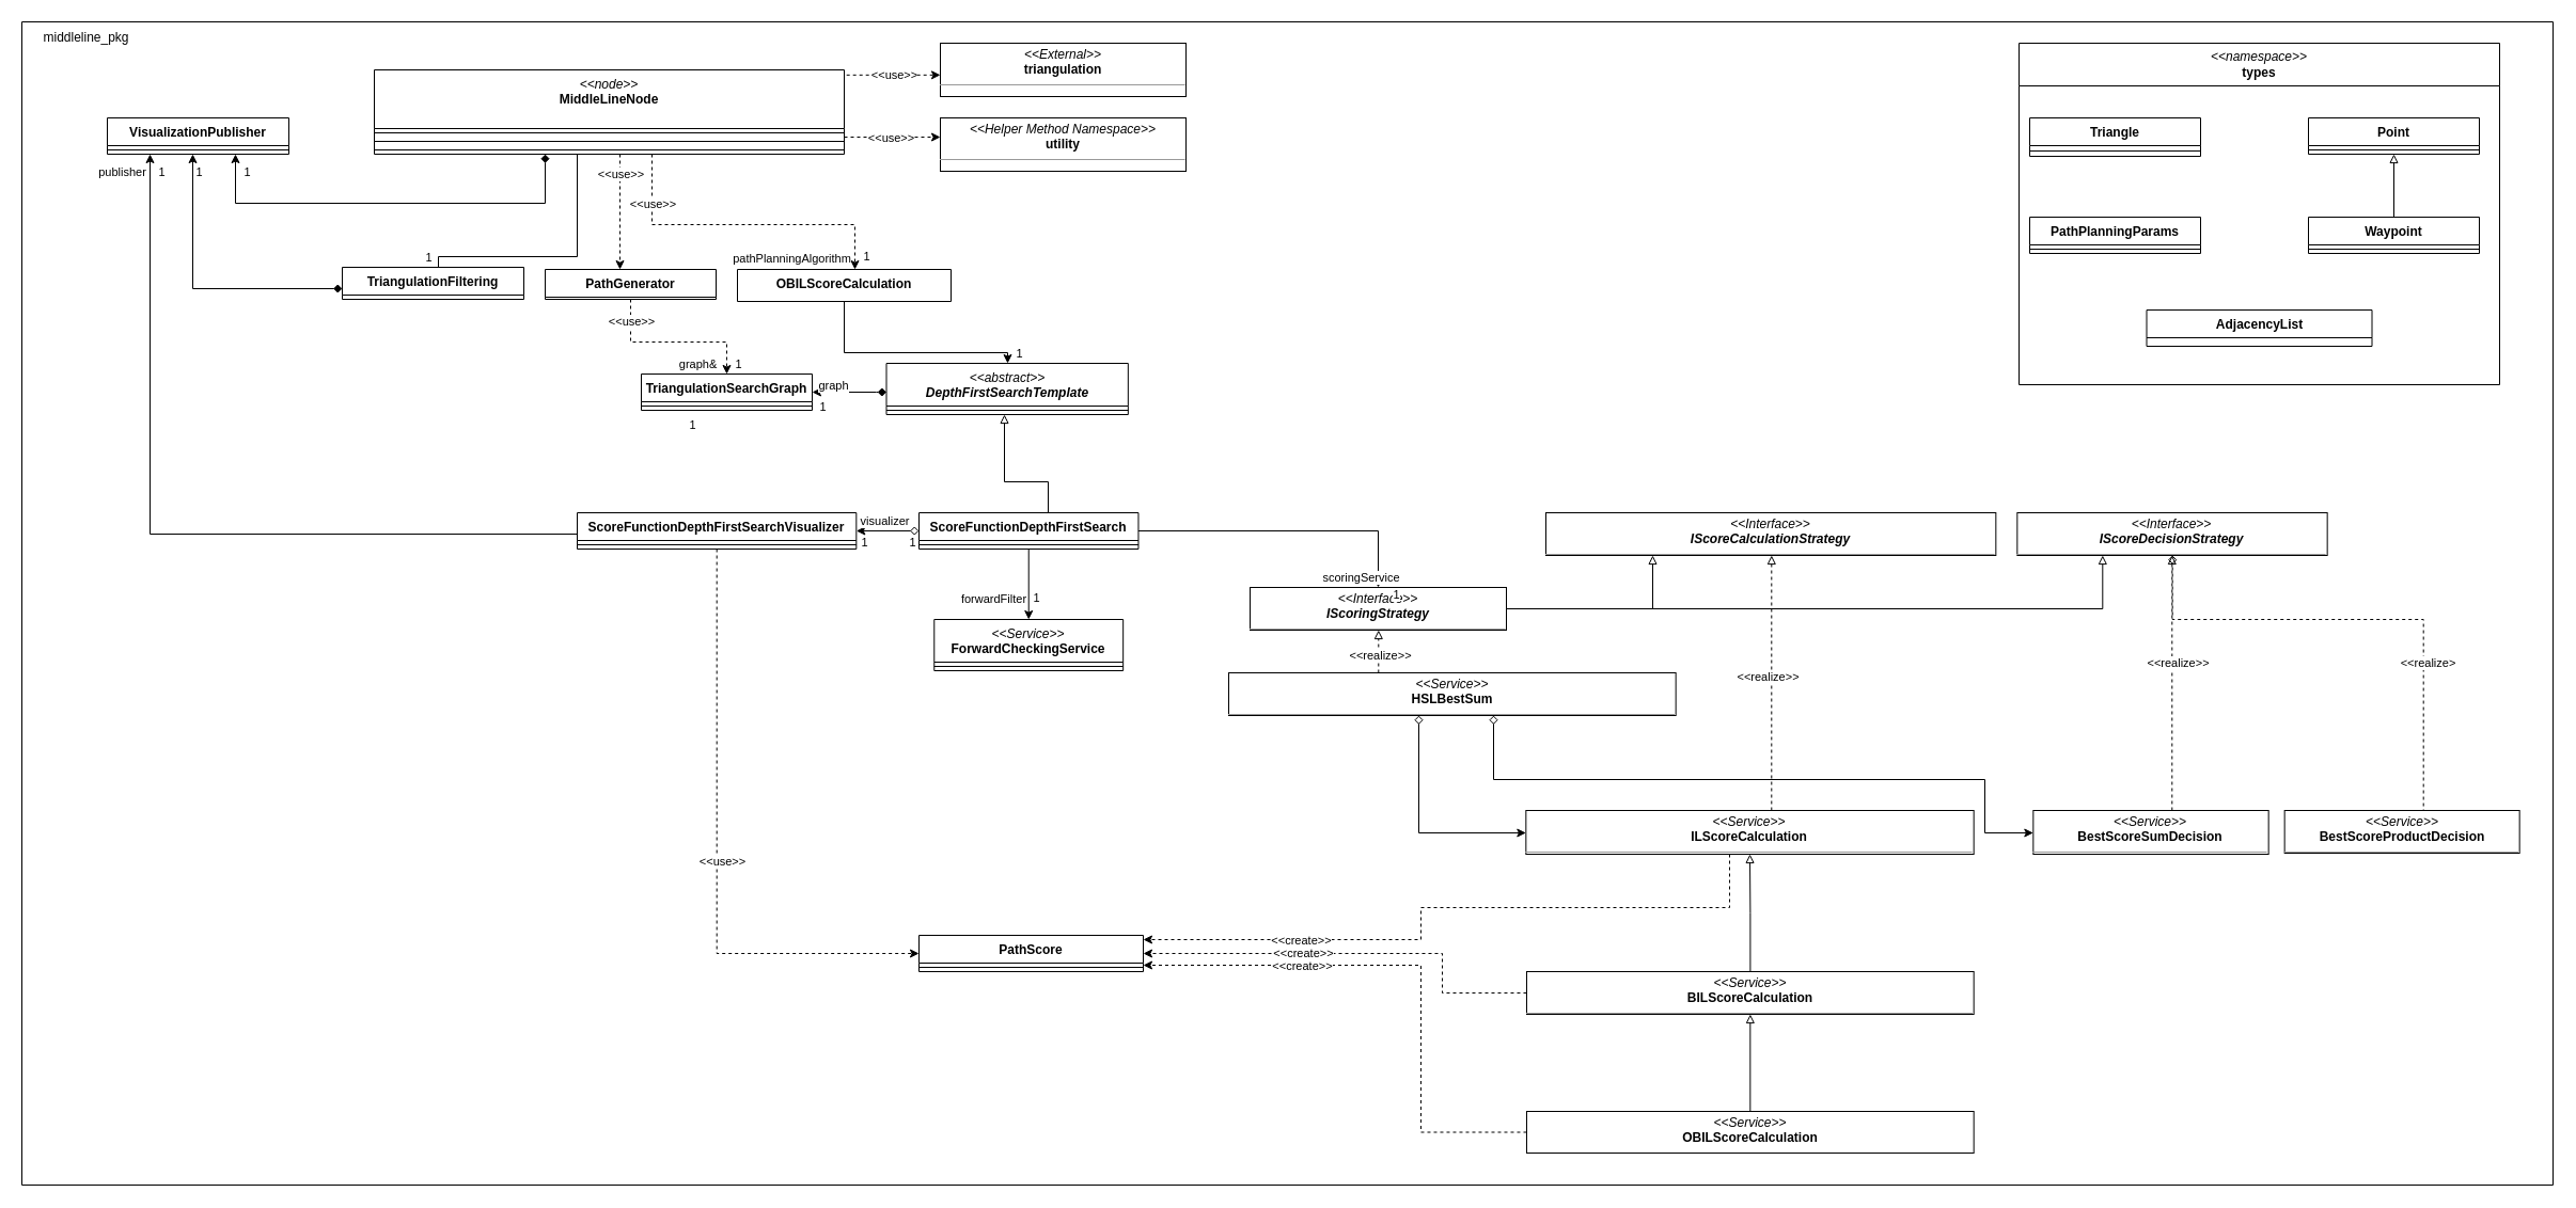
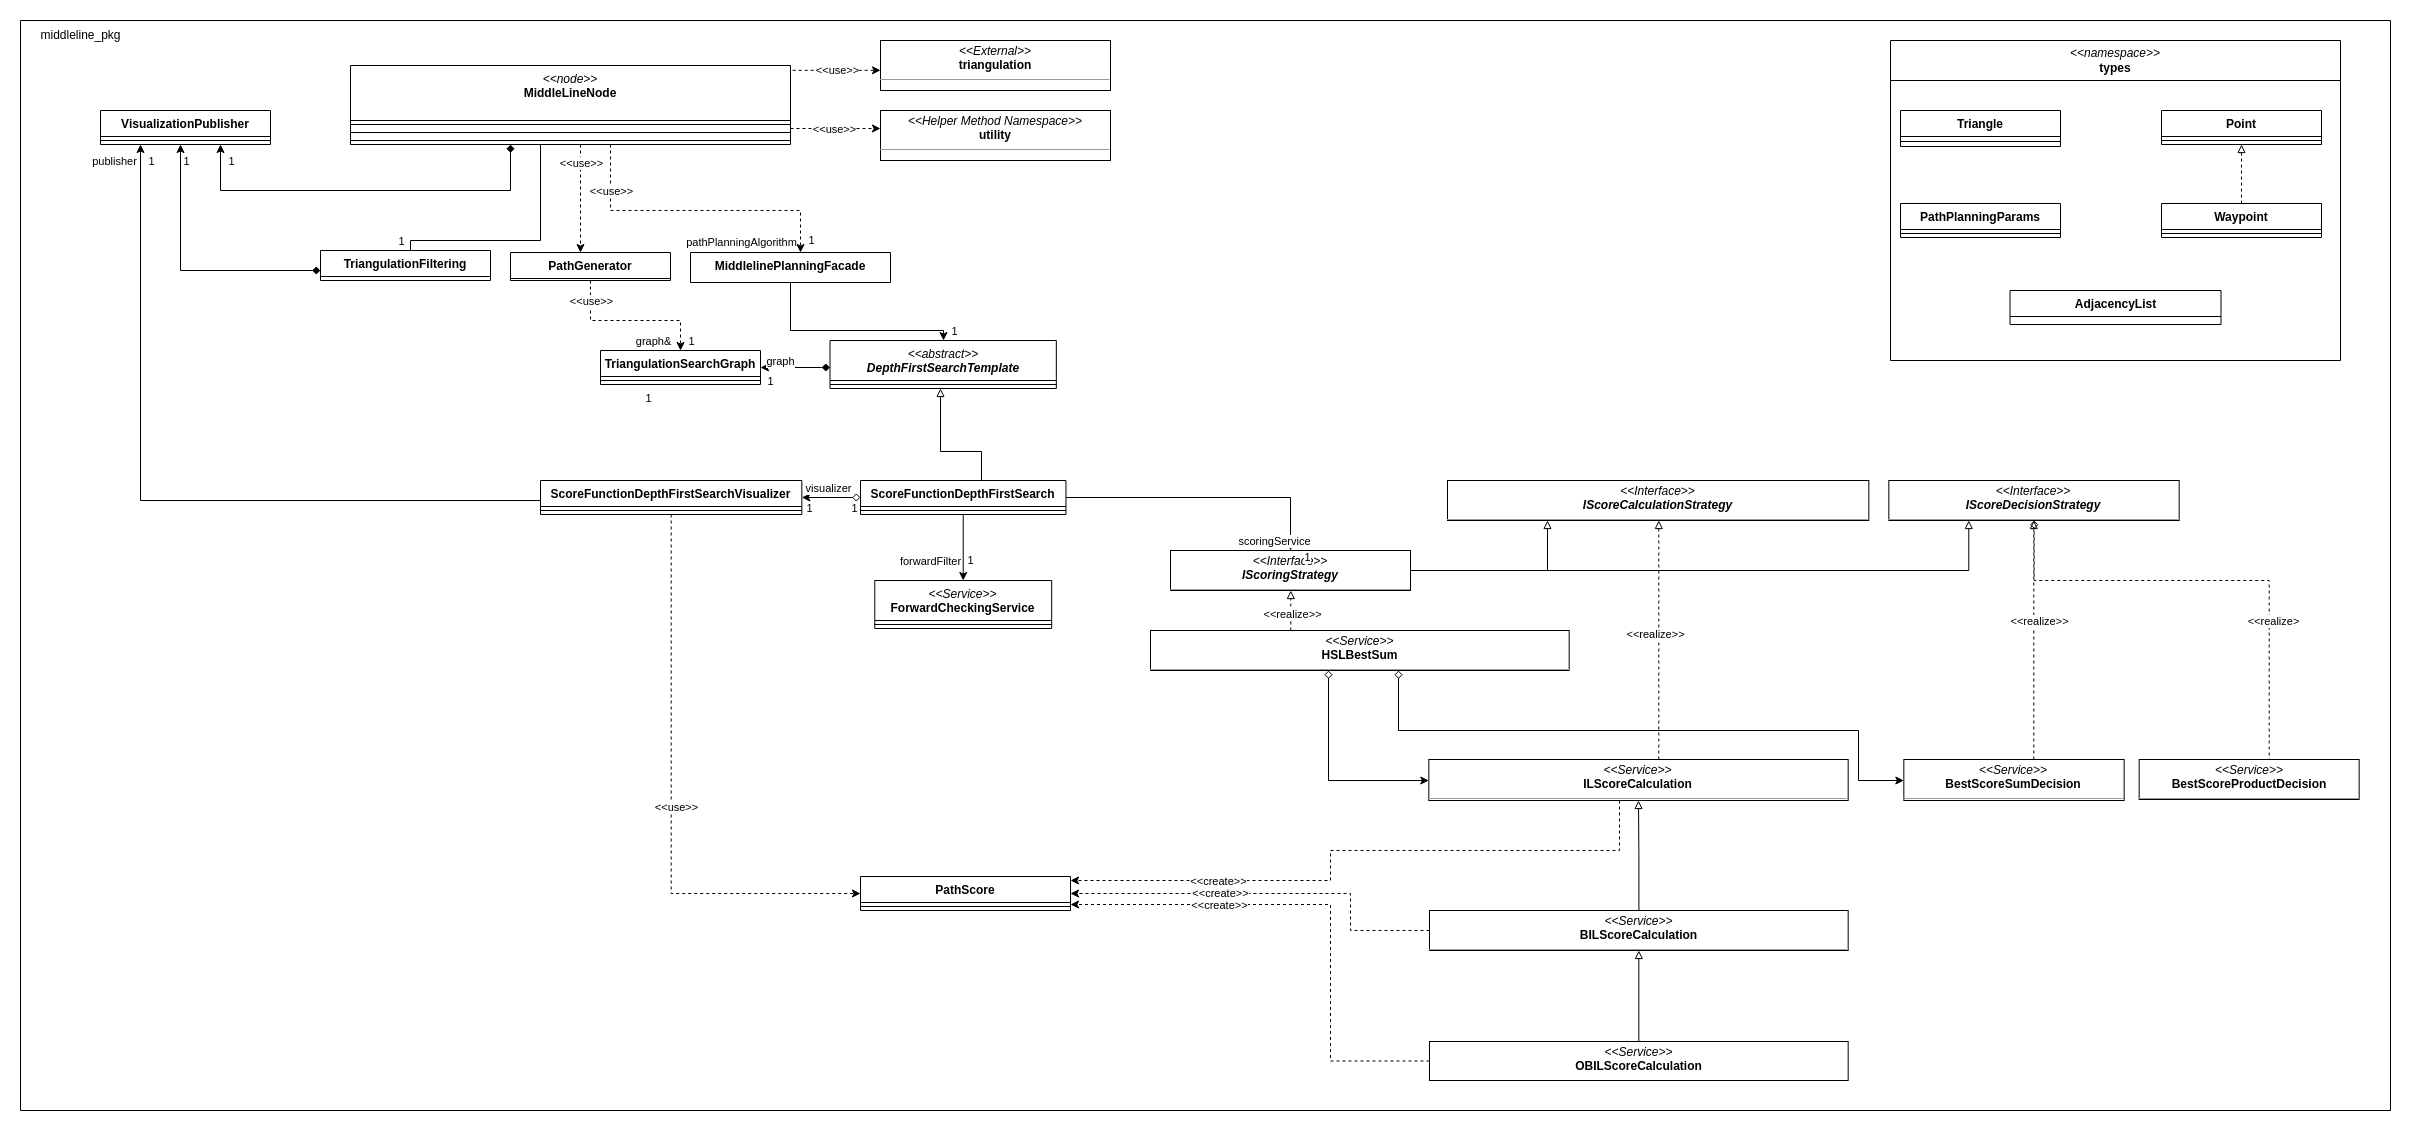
- <mxCell id="5" style="edgeStyle=orthogonalEdgeStyle;rounded=0;orthogonalLoop=1;jettySize=auto;html=1;endArrow=none;endFill=0;startArrow=block;startFill=0;" parent="4" source="6" target="8" edge="1"><mxGeometry relative="1" as="geometry" /></mxCell>
+ <mxCell id="5" style="edgeStyle=orthogonalEdgeStyle;rounded=0;orthogonalLoop=1;jettySize=auto;html=1;endArrow=none;endFill=0;startArrow=block;startFill=0;dashed=1;" parent="4" source="6" target="8" edge="1"><mxGeometry relative="1" as="geometry" /></mxCell>
- <mxCell id="16" value="OBILScoreCalculation" style="swimlane;fontStyle=1;align=center;verticalAlign=top;childLayout=stackLayout;horizontal=1;startSize=30;horizontalStack=0;resizeParent=1;resizeParentMax=0;resizeLast=0;collapsible=1;marginBottom=0;whiteSpace=wrap;html=1;" parent="2" vertex="1"><mxGeometry x="670" y="232" width="200" height="30" as="geometry" /></mxCell>
+ <mxCell id="16" value="MiddlelinePlanningFacade" style="swimlane;fontStyle=1;align=center;verticalAlign=top;childLayout=stackLayout;horizontal=1;startSize=30;horizontalStack=0;resizeParent=1;resizeParentMax=0;resizeLast=0;collapsible=1;marginBottom=0;whiteSpace=wrap;html=1;" parent="2" vertex="1"><mxGeometry x="670" y="232" width="200" height="30" as="geometry" /></mxCell>
